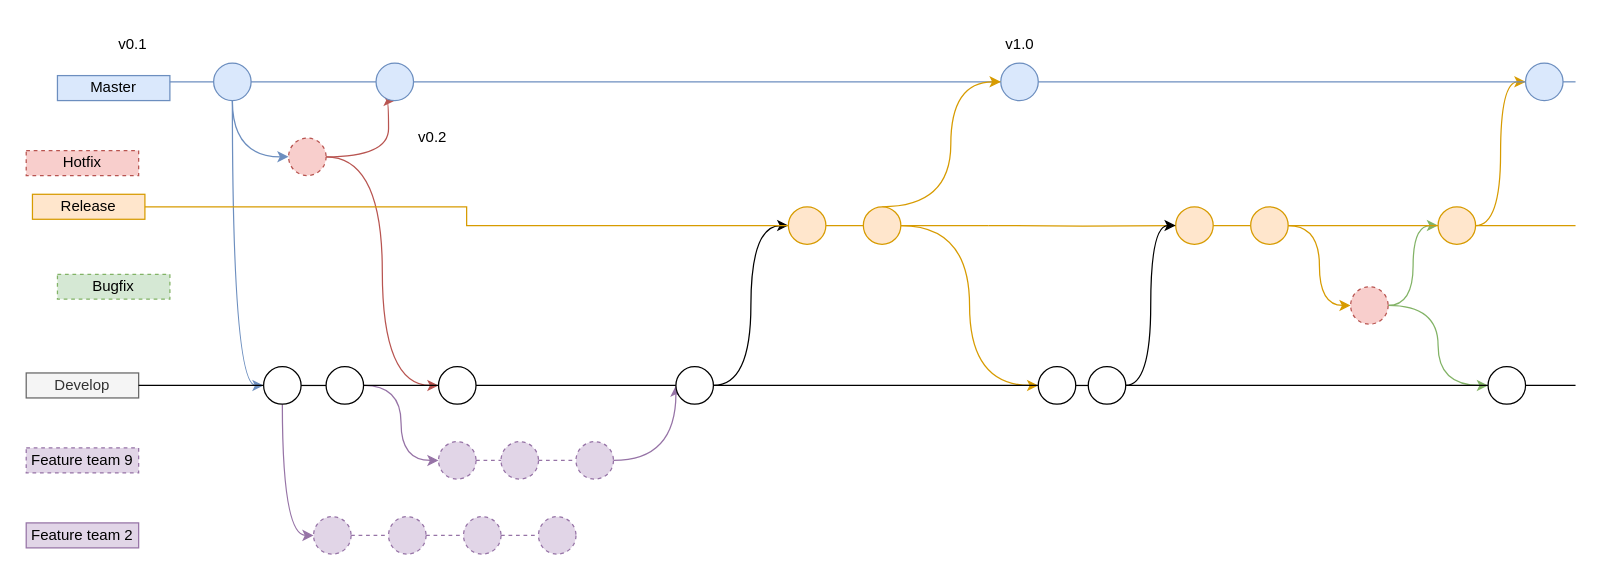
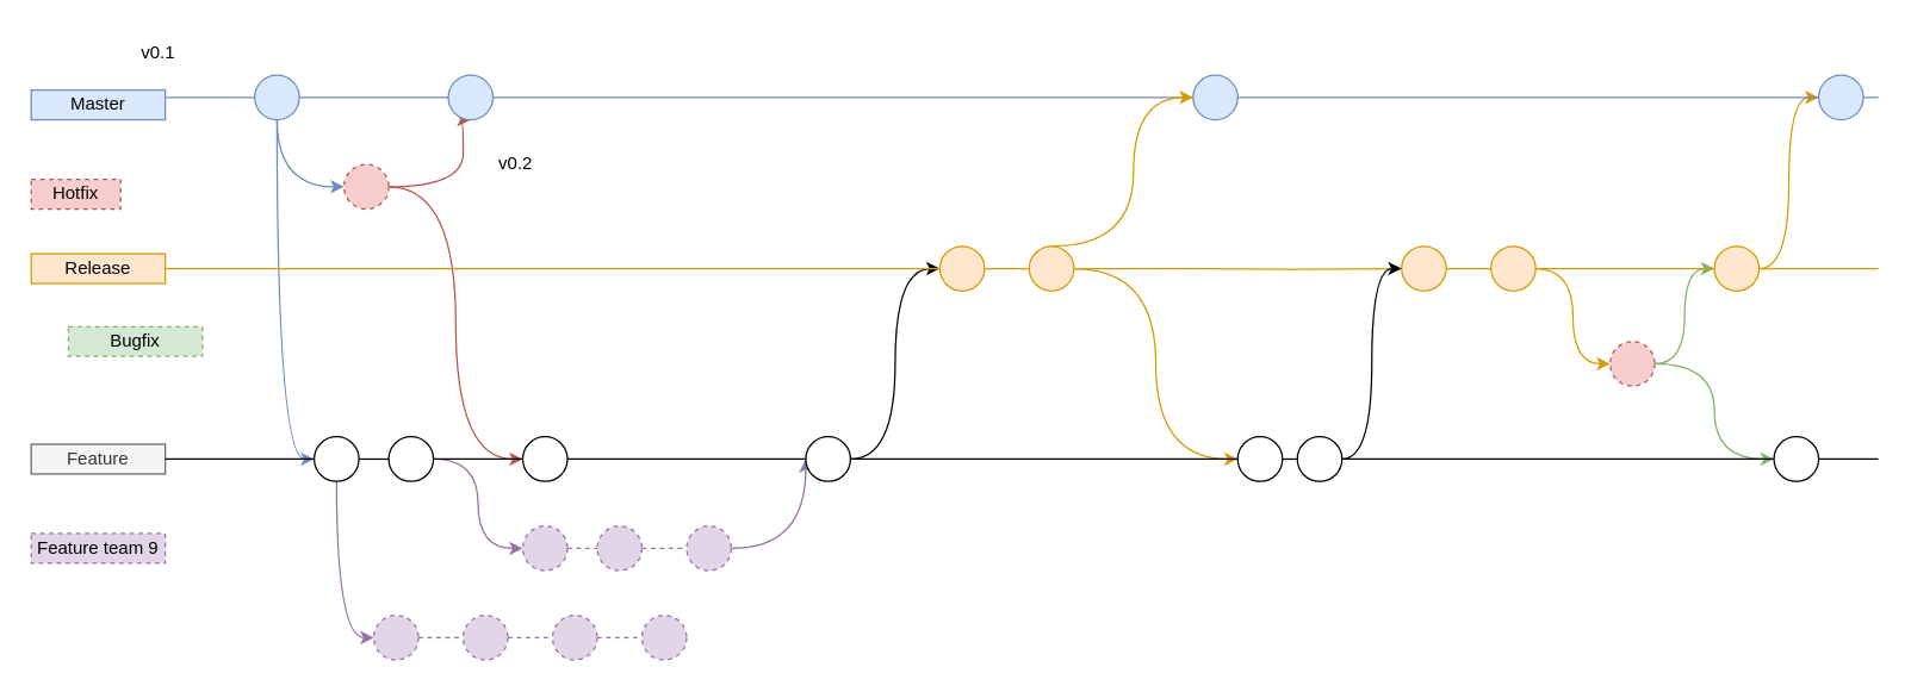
- <mxCell id="56" value="v1.0" style="text;html=1;align=center;verticalAlign=middle;resizable=0;points=[];autosize=1;strokeColor=none;fillColor=none;" parent="1" vertex="1"><mxGeometry x="790" width="50" height="30" as="geometry" y="20" /></mxCell>
- <mxCell id="2" value="Master" style="text;html=1;strokeColor=#6c8ebf;fillColor=#dae8fc;align=center;verticalAlign=middle;whiteSpace=wrap;rounded=0;" parent="1" vertex="1"><mxGeometry x="45" y="60" width="90" height="20" as="geometry" /></mxCell>
+ <mxCell id="2" value="Master" style="text;html=1;strokeColor=#6c8ebf;fillColor=#dae8fc;align=center;verticalAlign=middle;whiteSpace=wrap;rounded=0;" parent="1" vertex="1"><mxGeometry y="60" width="90" height="20" as="geometry" x="20" /></mxCell>
- <mxCell id="3" value="Hotfix" style="text;html=1;strokeColor=#b85450;fillColor=#f8cecc;align=center;verticalAlign=middle;whiteSpace=wrap;rounded=0;dashed=1;" parent="1" vertex="1"><mxGeometry y="120" width="90" height="20" as="geometry" x="20" /></mxCell>
+ <mxCell id="3" value="Hotfix" style="text;html=1;strokeColor=#b85450;fillColor=#f8cecc;align=center;verticalAlign=middle;whiteSpace=wrap;rounded=0;dashed=1;" parent="1" vertex="1"><mxGeometry x="20" y="120" width="60" height="20" as="geometry" /></mxCell>
- <mxCell id="4" value="Release" style="text;html=1;strokeColor=#d79b00;fillColor=#ffe6cc;align=center;verticalAlign=middle;whiteSpace=wrap;rounded=0;fontSize=12;" parent="1" vertex="1"><mxGeometry x="25" y="155" width="90" height="20" as="geometry" /></mxCell>
+ <mxCell id="4" value="Release" style="text;html=1;strokeColor=#d79b00;fillColor=#ffe6cc;align=center;verticalAlign=middle;whiteSpace=wrap;rounded=0;fontSize=12;" parent="1" vertex="1"><mxGeometry y="170" width="90" height="20" as="geometry" x="20" /></mxCell>
- <mxCell id="7" value="Develop" style="text;html=1;strokeColor=#666666;fillColor=#f5f5f5;align=center;verticalAlign=middle;whiteSpace=wrap;rounded=0;fontColor=#333333;" parent="1" vertex="1"><mxGeometry y="298" width="90" height="20" as="geometry" x="20" /></mxCell>
+ <mxCell id="7" value="Feature" style="text;html=1;strokeColor=#666666;fillColor=#f5f5f5;align=center;verticalAlign=middle;whiteSpace=wrap;rounded=0;fontColor=#333333;" parent="1" vertex="1"><mxGeometry y="298" width="90" height="20" as="geometry" x="20" /></mxCell>
- <mxCell id="6" value="Feature team 2" style="text;html=1;strokeColor=#9673a6;fillColor=#e1d5e7;align=center;verticalAlign=middle;whiteSpace=wrap;rounded=0;" parent="1" vertex="1"><mxGeometry y="418" width="90" height="20" as="geometry" x="20" /></mxCell>
